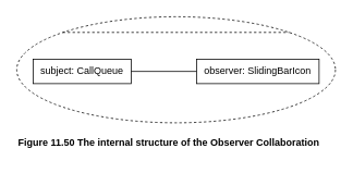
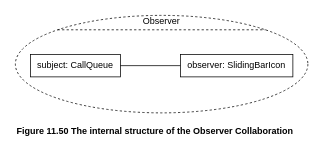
+ <mxCell id="3" value="&lt;span&gt;Observer&lt;/span&gt;" style="html=1;strokeColor=none;fillColor=none;align=center;verticalAlign=middle;spacingLeft=4;spacingRight=4;rotatable=0;points=[[0,0.5],[1,0.5]];resizeWidth=1;whiteSpace=wrap;fontStyle=0" vertex="1" parent="2"><mxGeometry width="390" height="16.957" as="geometry" /></mxCell>
